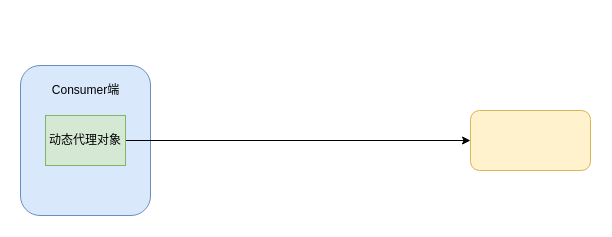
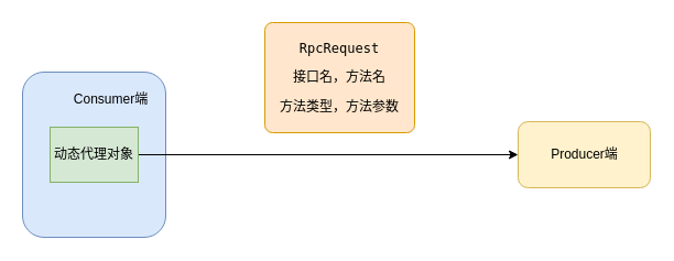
+ <mxCell id="5" value="&lt;pre&gt;RpcRequest&lt;/pre&gt;&lt;pre&gt;接口名，方法名&lt;/pre&gt;&lt;pre&gt;方法类型，方法参数&lt;/pre&gt;" style="rounded=1;whiteSpace=wrap;html=1;arcSize=7;fillColor=#ffe6cc;strokeColor=#d79b00;" vertex="1" parent="1"><mxGeometry x="240" y="20" width="136" height="100" as="geometry" /></mxCell>
- <mxCell id="8" value="Consumer端" style="text;html=1;strokeColor=none;fillColor=none;align=center;verticalAlign=middle;whiteSpace=wrap;rounded=0;" vertex="1" parent="1"><mxGeometry x="42.5" y="80" width="85" height="20" as="geometry" /></mxCell>
+ <mxCell id="8" value="Consumer端" style="text;html=1;strokeColor=none;fillColor=none;align=center;verticalAlign=middle;whiteSpace=wrap;rounded=0;" vertex="1" parent="1"><mxGeometry x="57.5" y="80" width="85" height="20" as="geometry" /></mxCell>
+ <mxCell id="9" value="Producer端" style="text;html=1;strokeColor=none;fillColor=none;align=center;verticalAlign=middle;whiteSpace=wrap;rounded=0;" vertex="1" parent="1"><mxGeometry x="487.5" y="130" width="85" height="20" as="geometry" /></mxCell>
